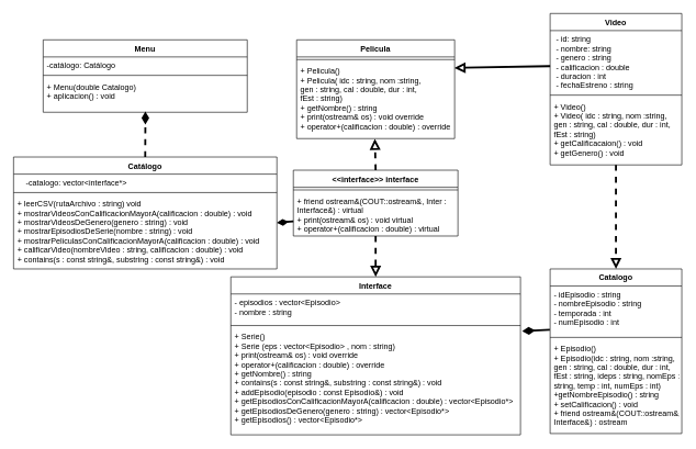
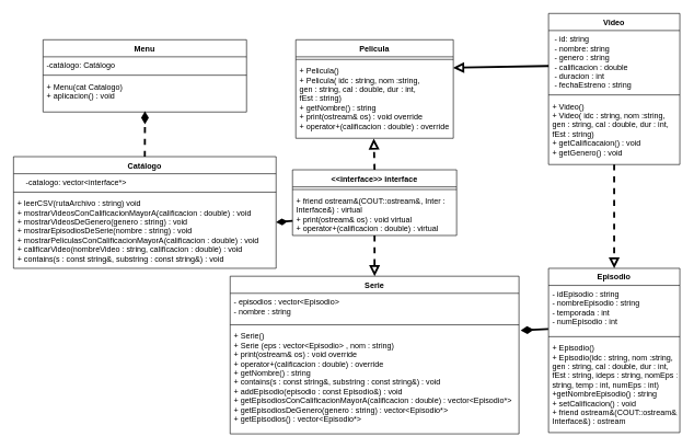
- <mxCell id="26" value="+ Menu(double Catalogo)&#10;+ aplicacion() : void" style="text;strokeColor=none;fillColor=none;align=left;verticalAlign=top;spacingLeft=4;spacingRight=4;overflow=hidden;rotatable=0;points=[[0,0.5],[1,0.5]];portConstraint=eastwest;" parent="23" vertex="1"><mxGeometry y="58" width="310" height="52" as="geometry" /></mxCell>
+ <mxCell id="26" value="+ Menu(cat Catalogo)&#10;+ aplicacion() : void" style="text;strokeColor=none;fillColor=none;align=left;verticalAlign=top;spacingLeft=4;spacingRight=4;overflow=hidden;rotatable=0;points=[[0,0.5],[1,0.5]];portConstraint=eastwest;" parent="23" vertex="1"><mxGeometry y="58" width="310" height="52" as="geometry" /></mxCell>
- <mxCell id="7" value="Catalogo" style="swimlane;fontStyle=1;align=center;verticalAlign=top;childLayout=stackLayout;horizontal=1;startSize=26;horizontalStack=0;resizeParent=1;resizeParentMax=0;resizeLast=0;collapsible=1;marginBottom=0;" parent="1" vertex="1"><mxGeometry x="835" y="408" width="200" height="250" as="geometry" /></mxCell>
+ <mxCell id="7" value="Episodio" style="swimlane;fontStyle=1;align=center;verticalAlign=top;childLayout=stackLayout;horizontal=1;startSize=26;horizontalStack=0;resizeParent=1;resizeParentMax=0;resizeLast=0;collapsible=1;marginBottom=0;" parent="1" vertex="1"><mxGeometry x="835" y="408" width="200" height="250" as="geometry" /></mxCell>
- <mxCell id="14" value="Interface" style="swimlane;fontStyle=1;align=center;verticalAlign=top;childLayout=stackLayout;horizontal=1;startSize=26;horizontalStack=0;resizeParent=1;resizeParentMax=0;resizeLast=0;collapsible=1;marginBottom=0;" parent="1" vertex="1"><mxGeometry x="350" y="420" width="440" height="240" as="geometry" /></mxCell>
+ <mxCell id="14" value="Serie" style="swimlane;fontStyle=1;align=center;verticalAlign=top;childLayout=stackLayout;horizontal=1;startSize=26;horizontalStack=0;resizeParent=1;resizeParentMax=0;resizeLast=0;collapsible=1;marginBottom=0;" parent="1" vertex="1"><mxGeometry x="350" y="420" width="440" height="240" as="geometry" /></mxCell>
